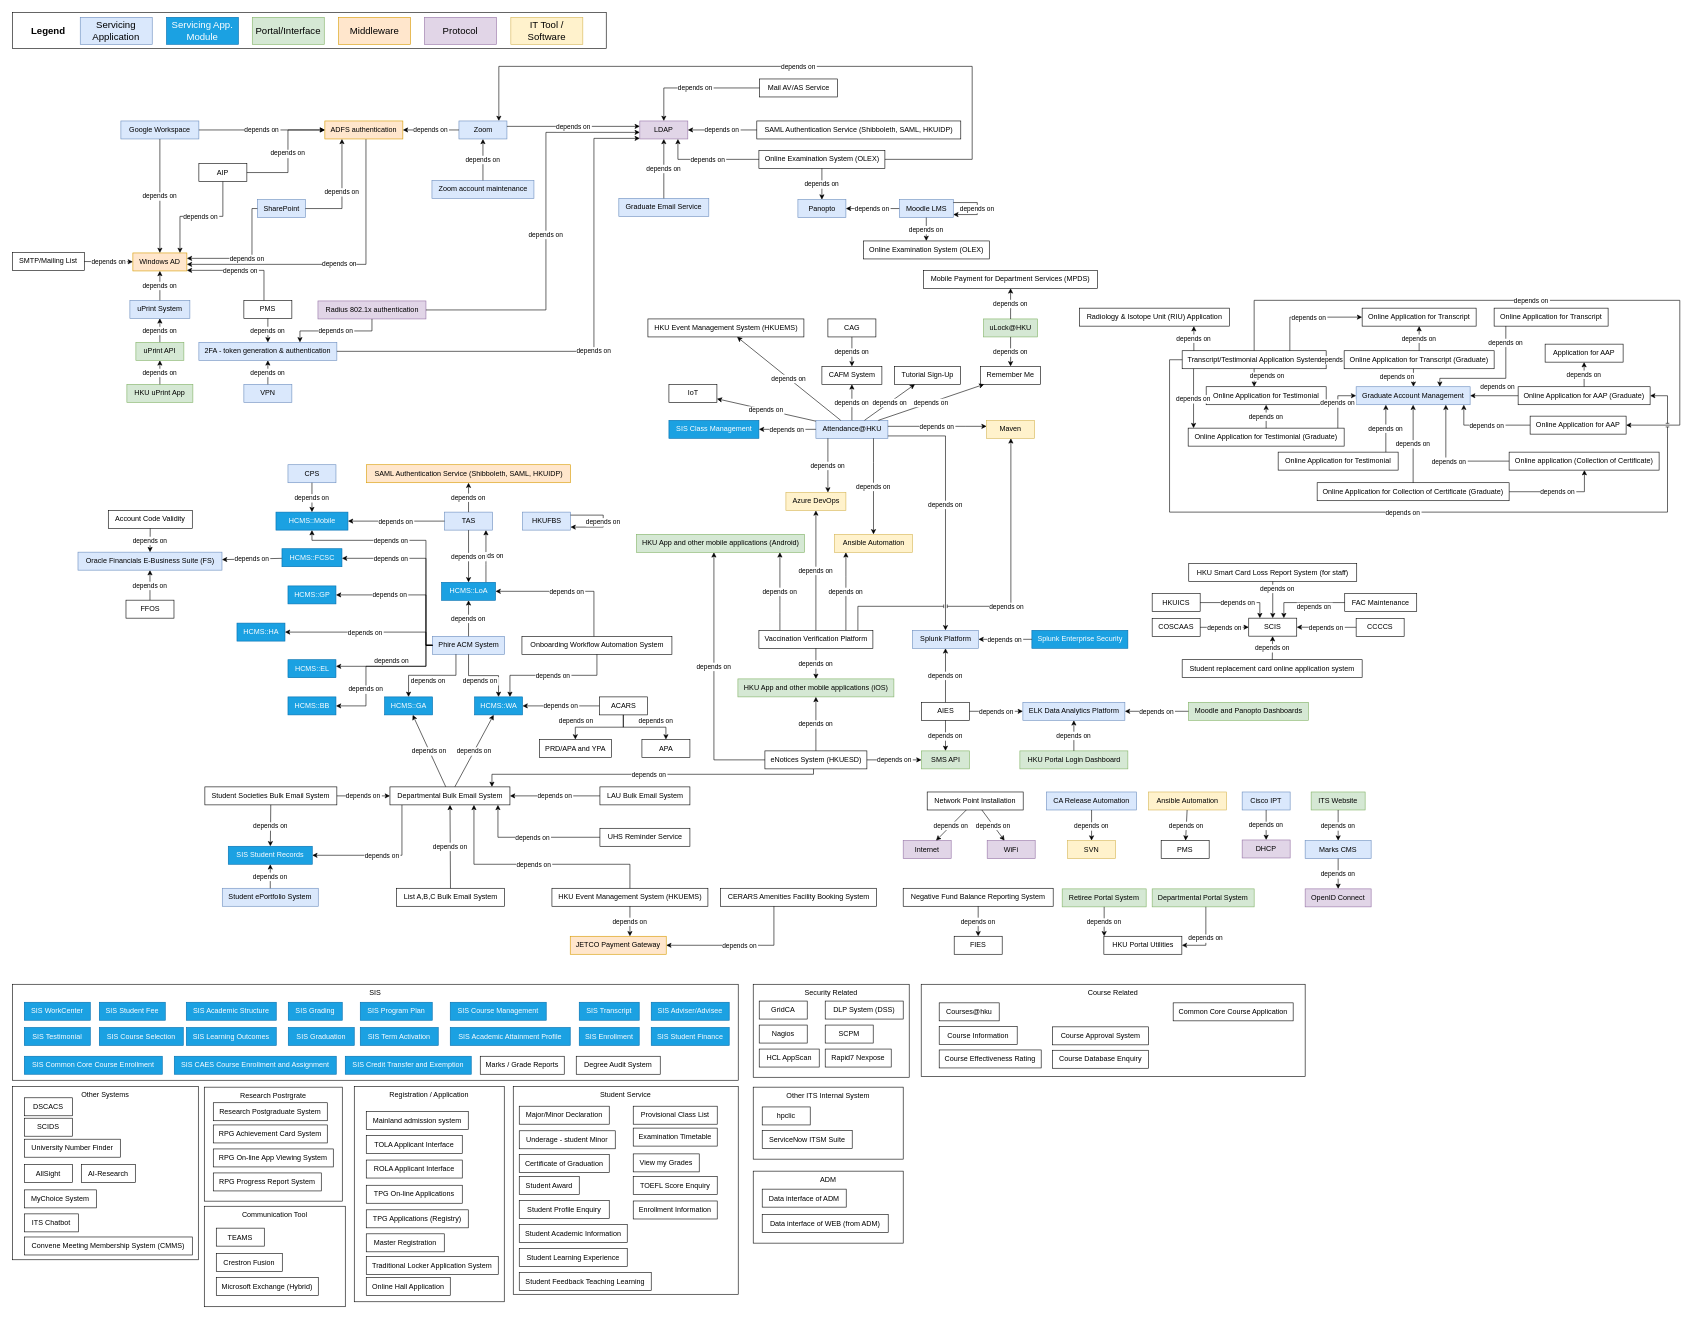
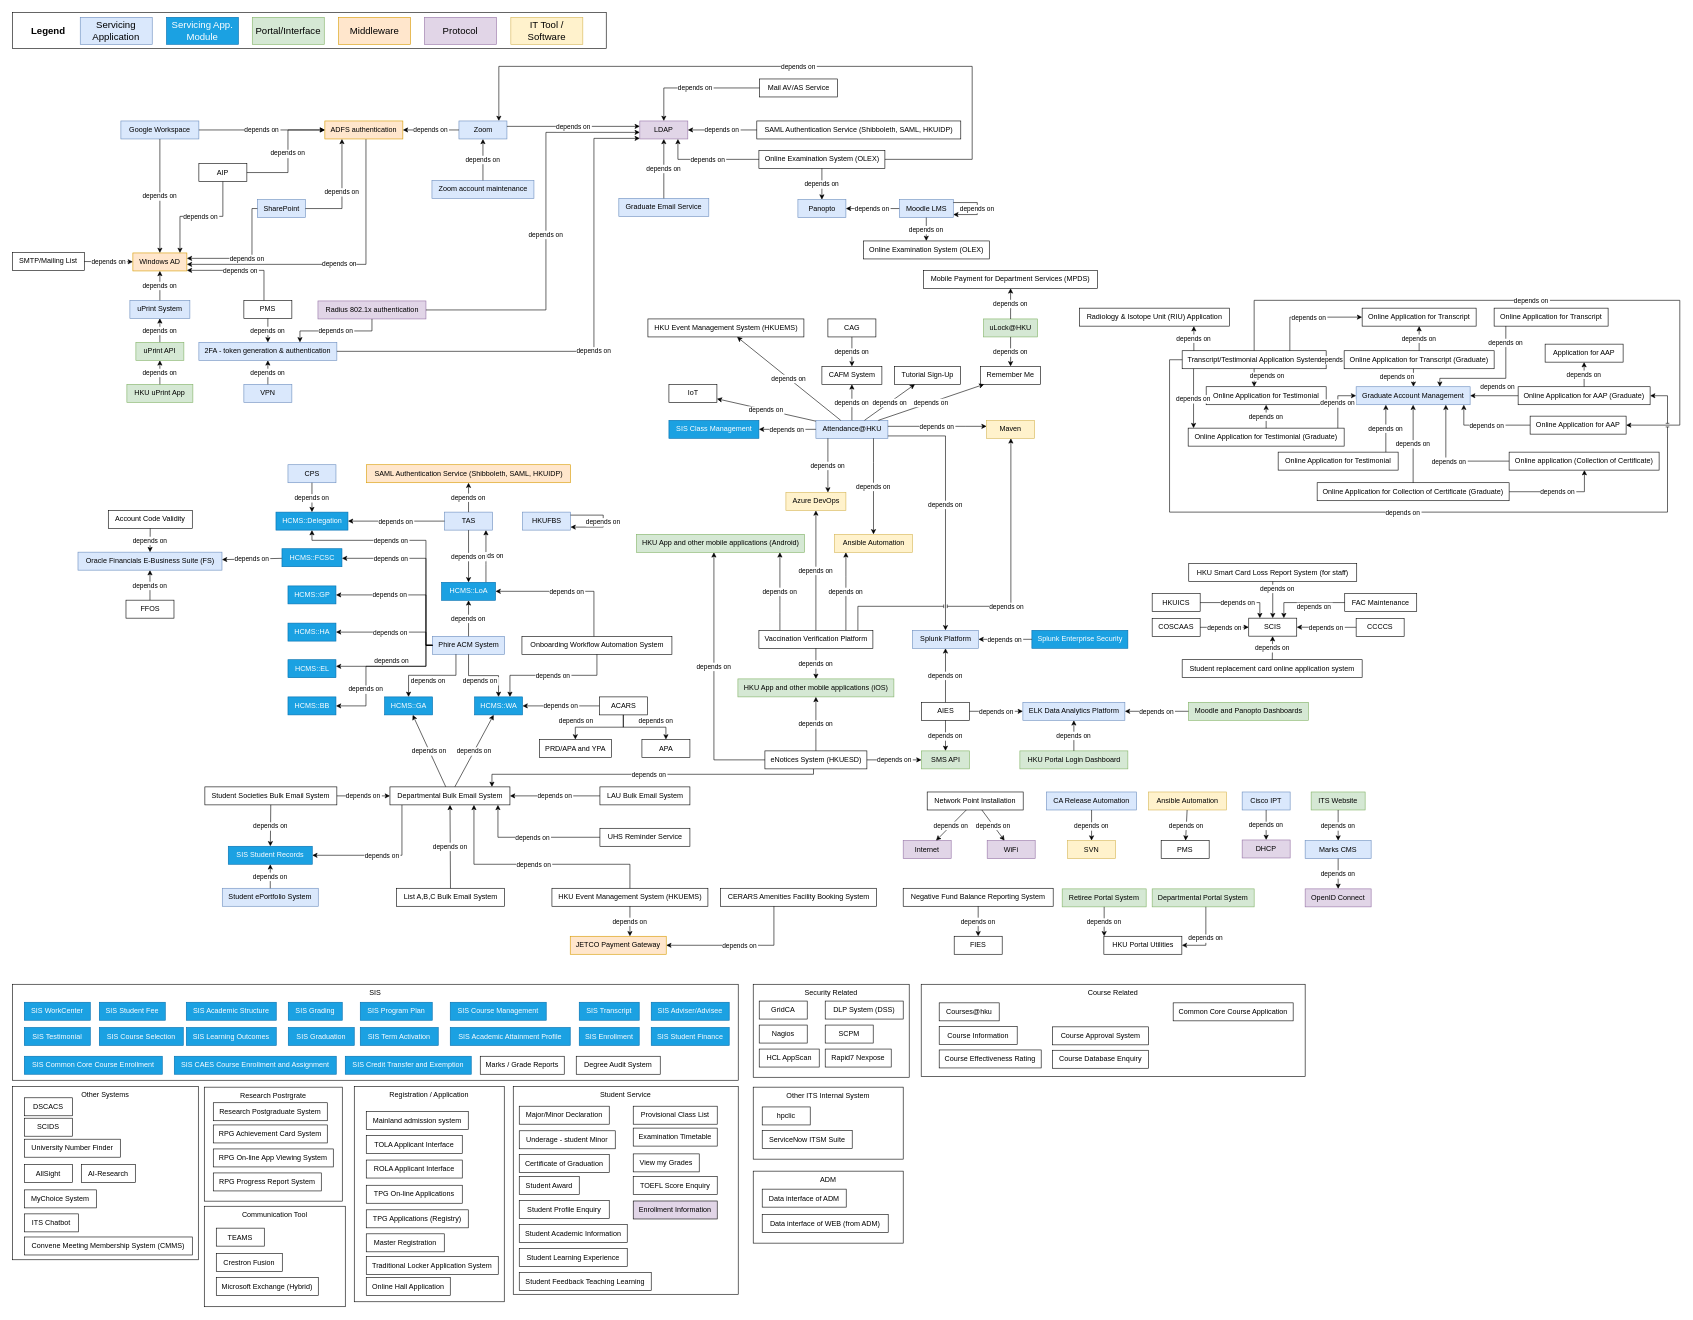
- <mxCell id="99" value=" HCMS::Mobile" style="whiteSpace=wrap;html=1;fillColor=#1ba1e2;strokeColor=#006EAF;fontColor=#ffffff;" parent="1" vertex="1"><mxGeometry x="459.5" y="853" width="120" height="30" as="geometry" /></mxCell>
+ <mxCell id="99" value=" HCMS::Delegation" style="whiteSpace=wrap;html=1;fillColor=#1ba1e2;strokeColor=#006EAF;fontColor=#ffffff;" parent="1" vertex="1"><mxGeometry x="459.5" y="853" width="120" height="30" as="geometry" /></mxCell>
- <mxCell id="112" value=" HCMS::HA" style="whiteSpace=wrap;html=1;fillColor=#1ba1e2;strokeColor=#006EAF;fontColor=#ffffff;" parent="1" vertex="1"><mxGeometry x="394.5" y="1038" width="80" height="30" as="geometry" /></mxCell>
+ <mxCell id="112" value=" HCMS::HA" style="whiteSpace=wrap;html=1;fillColor=#1ba1e2;strokeColor=#006EAF;fontColor=#ffffff;" parent="1" vertex="1"><mxGeometry x="479.5" y="1038" width="80" height="30" as="geometry" /></mxCell>
- <mxCell id="287" value="Enrollment Information " style="whiteSpace=wrap;html=1;" parent="1" vertex="1"><mxGeometry x="1055" y="2001.25" width="140" height="30" as="geometry" /></mxCell>
+ <mxCell id="287" value="Enrollment Information " style="whiteSpace=wrap;html=1;fillColor=#e1d5e7;" parent="1" vertex="1"><mxGeometry x="1055" y="2001.25" width="140" height="30" as="geometry" /></mxCell>
